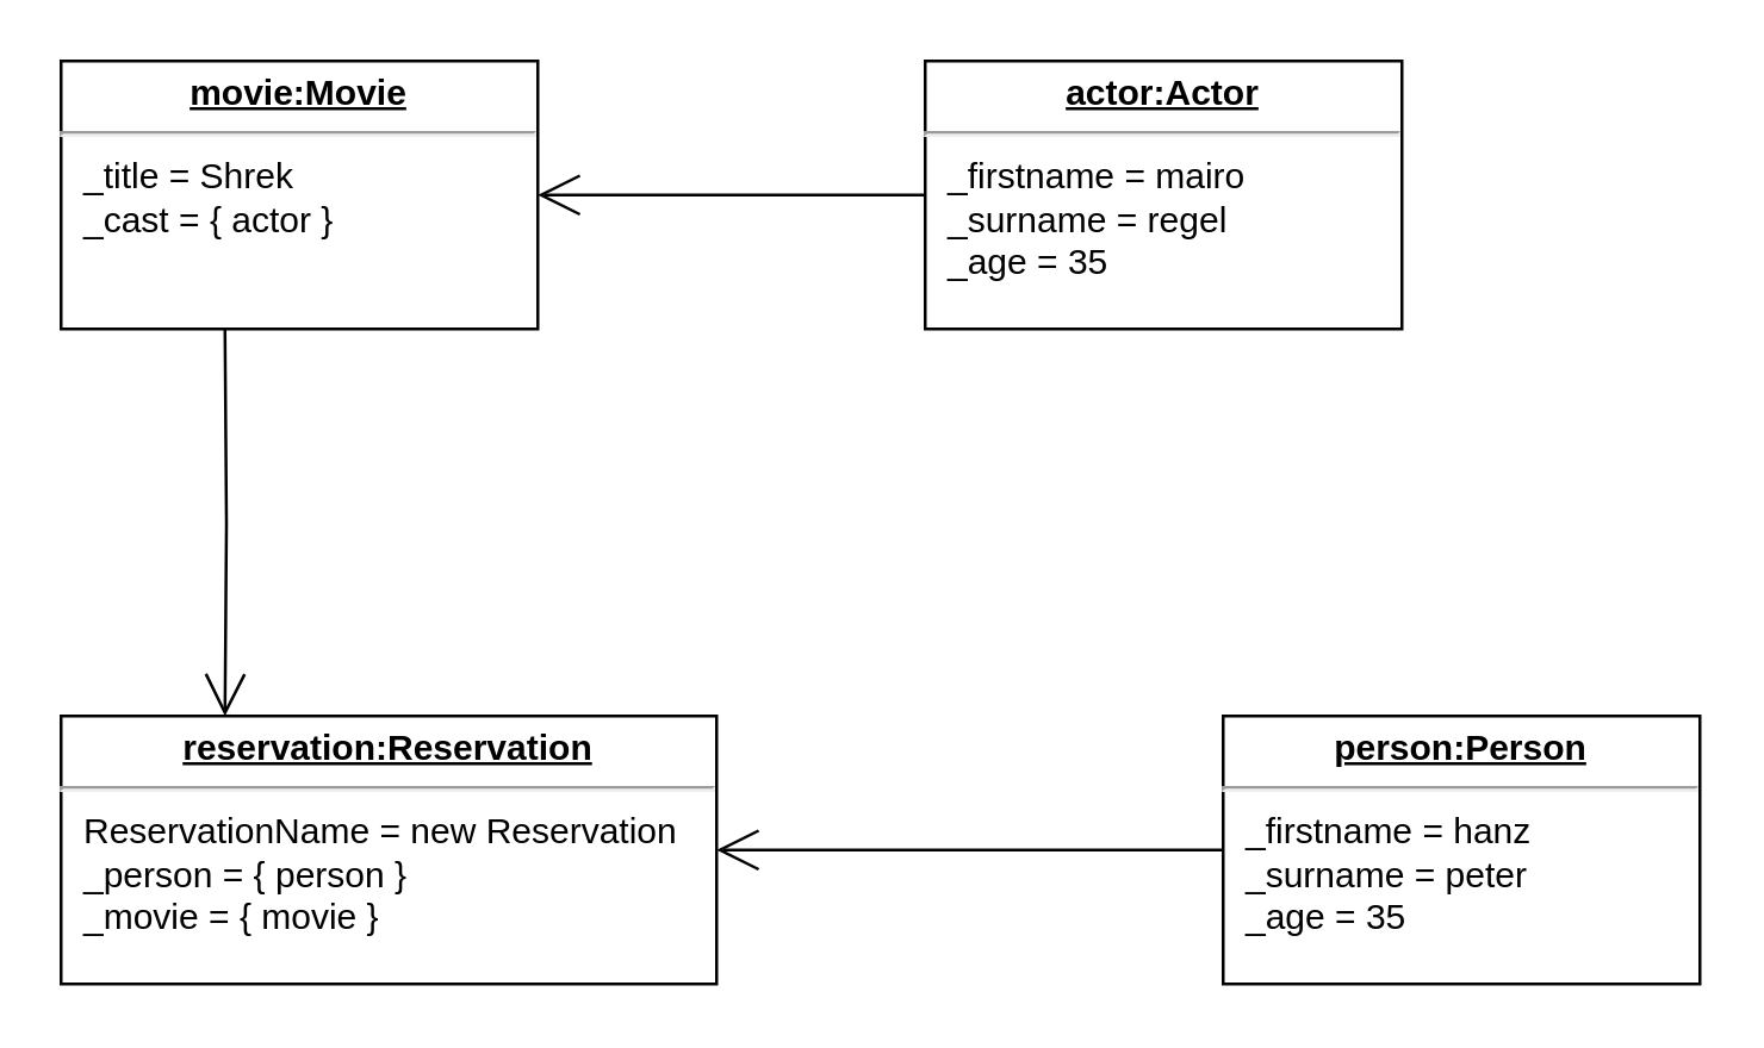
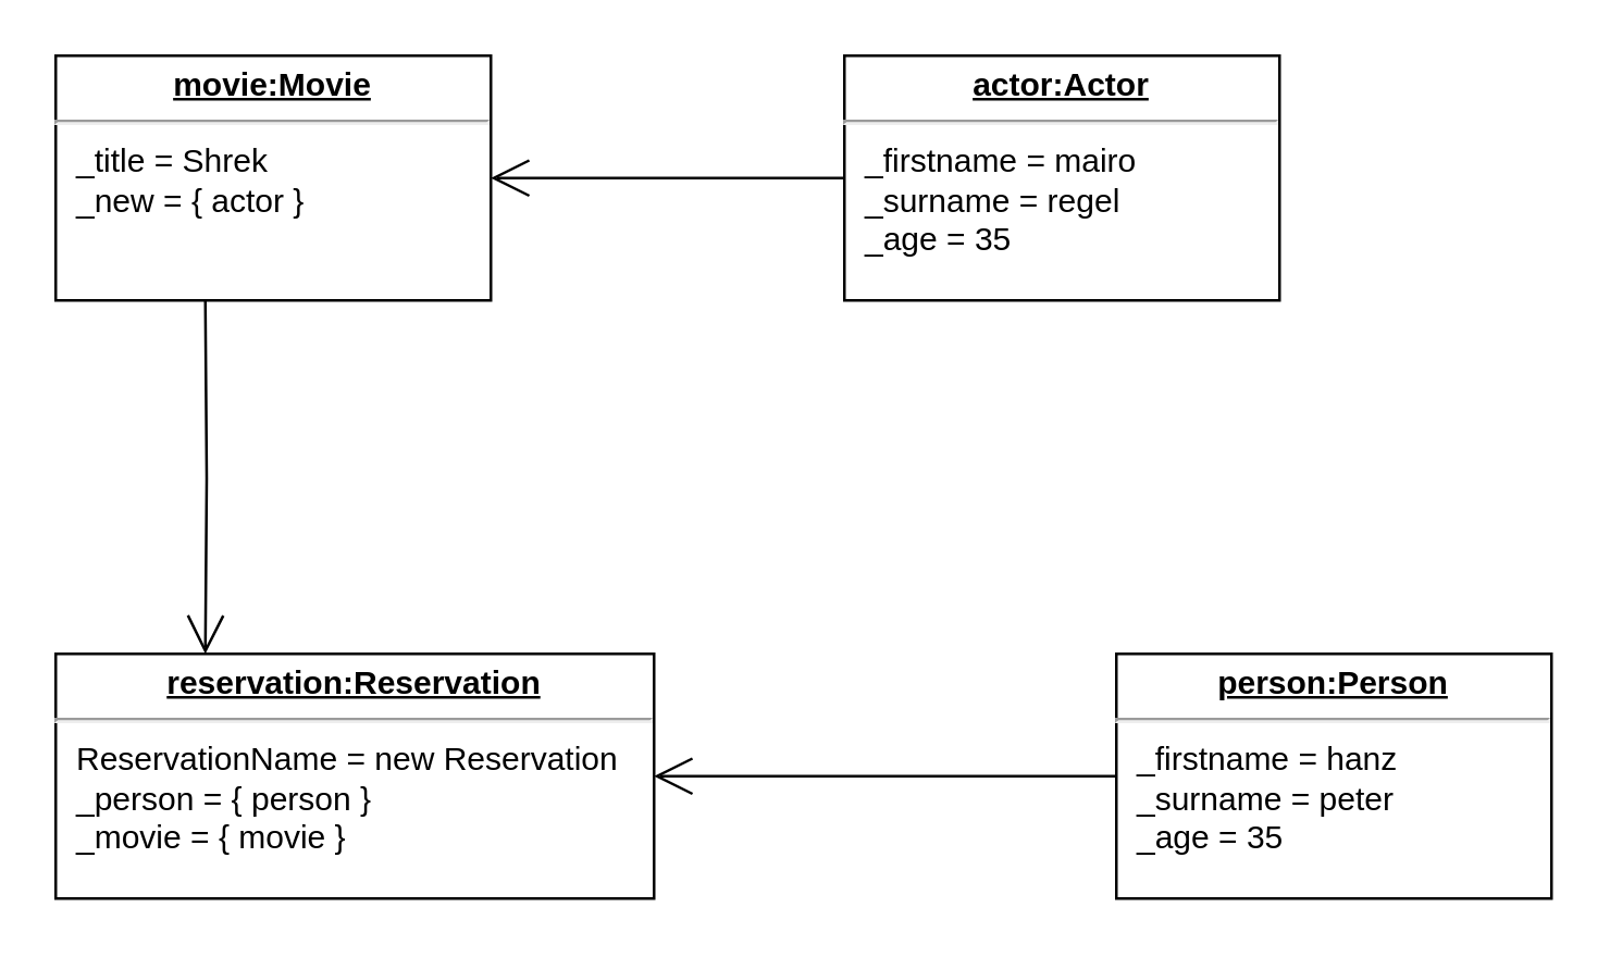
- <mxCell id="3" value="&lt;p style=&quot;margin: 0px ; margin-top: 4px ; text-align: center ; text-decoration: underline&quot;&gt;&lt;b&gt;movie:Movie&lt;/b&gt;&lt;/p&gt;&lt;hr&gt;&lt;p style=&quot;margin: 0px ; margin-left: 8px&quot;&gt;_title = Shrek&lt;br&gt;_cast = { actor }&lt;br&gt;&lt;br&gt;&lt;/p&gt;" style="verticalAlign=top;align=left;overflow=fill;fontSize=12;fontFamily=Helvetica;html=1;" vertex="1" parent="1"><mxGeometry x="20" y="20" width="160" height="90" as="geometry" /></mxCell>
+ <mxCell id="3" value="&lt;p style=&quot;margin: 0px ; margin-top: 4px ; text-align: center ; text-decoration: underline&quot;&gt;&lt;b&gt;movie:Movie&lt;/b&gt;&lt;/p&gt;&lt;hr&gt;&lt;p style=&quot;margin: 0px ; margin-left: 8px&quot;&gt;_title = Shrek&lt;br&gt;_new = { actor }&lt;br&gt;&lt;br&gt;&lt;/p&gt;" style="verticalAlign=top;align=left;overflow=fill;fontSize=12;fontFamily=Helvetica;html=1;" vertex="1" parent="1"><mxGeometry x="20" y="20" width="160" height="90" as="geometry" /></mxCell>
